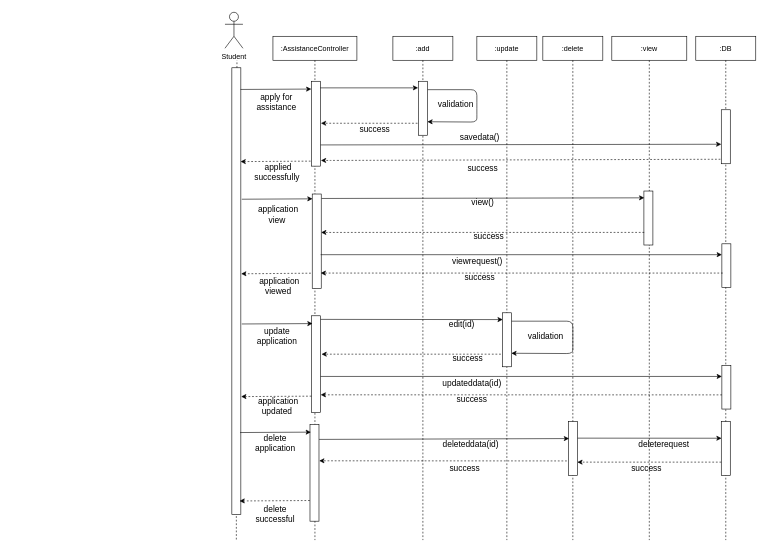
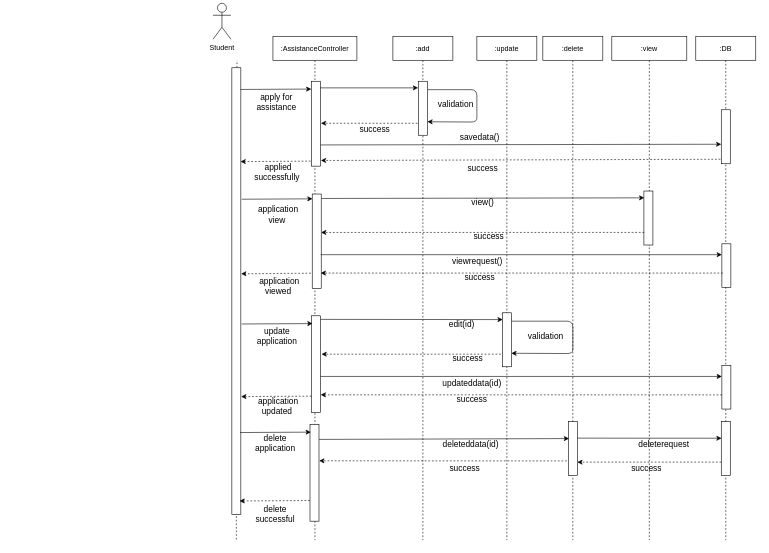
- <mxCell id="7" value="Student" style="shape=umlActor;verticalLabelPosition=bottom;verticalAlign=top;html=1;outlineConnect=0;" parent="1" vertex="1"><mxGeometry x="374" y="20" width="30" height="60" as="geometry" /></mxCell>
+ <mxCell id="7" value="Student" style="shape=umlActor;verticalLabelPosition=bottom;verticalAlign=top;html=1;outlineConnect=0;" parent="1" vertex="1"><mxGeometry x="354" y="5" width="30" height="60" as="geometry" /></mxCell>
